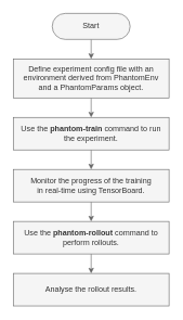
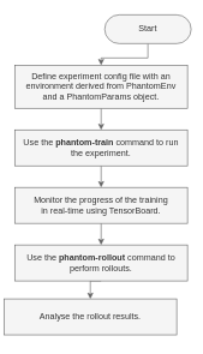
- <mxCell id="3" value="Start" style="rounded=1;whiteSpace=wrap;html=1;arcSize=50;fillColor=#f5f5f5;strokeColor=#666666;fontColor=#333333;" parent="1" vertex="1"><mxGeometry x="80" y="20" width="120" height="40" as="geometry" /></mxCell>
+ <mxCell id="3" value="Start" style="rounded=1;whiteSpace=wrap;html=1;arcSize=50;fillColor=#f5f5f5;strokeColor=#666666;fontColor=#333333;" parent="1" vertex="1"><mxGeometry x="145" y="20" width="120" height="40" as="geometry" /></mxCell>
- <mxCell id="10" value="Analyse the rollout results." style="rounded=0;whiteSpace=wrap;html=1;fillColor=#f5f5f5;strokeColor=#666666;fontColor=#333333;" parent="1" vertex="1"><mxGeometry x="20" y="420" width="240" height="50" as="geometry" /></mxCell>
+ <mxCell id="10" value="Analyse the rollout results." style="rounded=0;whiteSpace=wrap;html=1;fillColor=#f5f5f5;strokeColor=#666666;fontColor=#333333;" parent="1" vertex="1"><mxGeometry x="5" y="415" width="240" height="50" as="geometry" /></mxCell>
